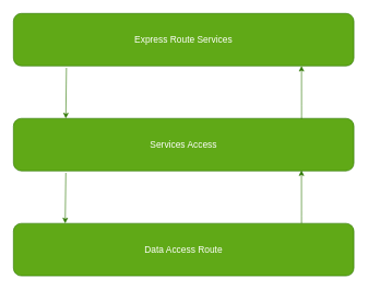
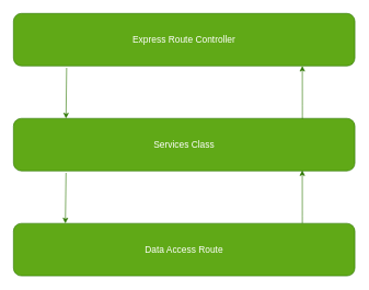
- <mxCell id="2" value="&lt;font style=&quot;font-size: 14px&quot;&gt;Express Route Services&lt;/font&gt;" style="rounded=1;whiteSpace=wrap;html=1;fillColor=#60a917;strokeColor=#2D7600;fontColor=#ffffff;" parent="1" vertex="1"><mxGeometry x="20" y="20" width="520" height="80" as="geometry" /></mxCell>
+ <mxCell id="2" value="&lt;font style=&quot;font-size: 14px&quot;&gt;Express Route Controller&lt;/font&gt;" style="rounded=1;whiteSpace=wrap;html=1;fillColor=#60a917;strokeColor=#2D7600;fontColor=#ffffff;" parent="1" vertex="1"><mxGeometry x="20" y="20" width="520" height="80" as="geometry" /></mxCell>
- <mxCell id="3" value="&lt;font style=&quot;font-size: 14px&quot;&gt;Services Access&lt;/font&gt;" style="rounded=1;whiteSpace=wrap;html=1;fillColor=#60a917;strokeColor=#2D7600;fontColor=#ffffff;" parent="1" vertex="1"><mxGeometry x="20" y="180" width="520" height="80" as="geometry" /></mxCell>
+ <mxCell id="3" value="&lt;font style=&quot;font-size: 14px&quot;&gt;Services Class&lt;/font&gt;" style="rounded=1;whiteSpace=wrap;html=1;fillColor=#60a917;strokeColor=#2D7600;fontColor=#ffffff;" parent="1" vertex="1"><mxGeometry x="20" y="180" width="520" height="80" as="geometry" /></mxCell>
